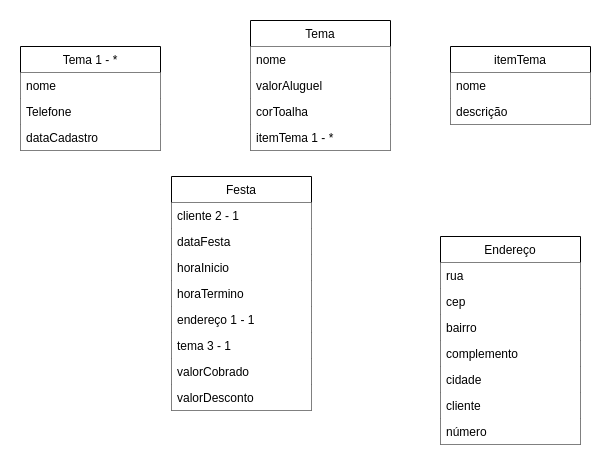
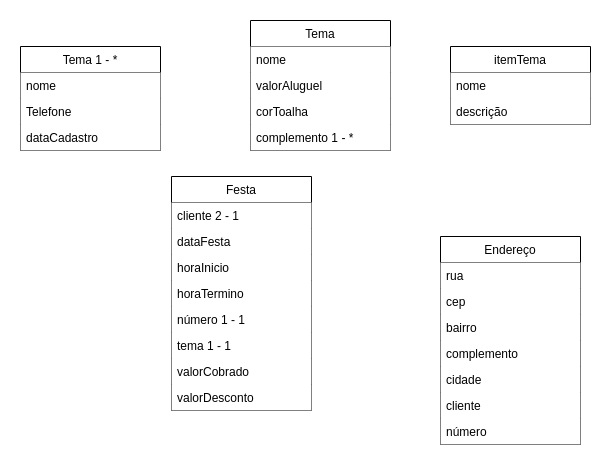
- <mxCell id="18" value="itemTema 1 - *" style="text;strokeColor=none;fillColor=#FFFFFF;align=left;verticalAlign=top;spacingLeft=4;spacingRight=4;overflow=hidden;rotatable=0;points=[[0,0.5],[1,0.5]];portConstraint=eastwest;" parent="14" vertex="1"><mxGeometry y="104" width="140" height="26" as="geometry" /></mxCell>
+ <mxCell id="18" value="complemento 1 - *" style="text;strokeColor=none;fillColor=#FFFFFF;align=left;verticalAlign=top;spacingLeft=4;spacingRight=4;overflow=hidden;rotatable=0;points=[[0,0.5],[1,0.5]];portConstraint=eastwest;" parent="14" vertex="1"><mxGeometry y="104" width="140" height="26" as="geometry" /></mxCell>
- <mxCell id="24" value="endereço 1 - 1" style="text;strokeColor=none;fillColor=#FFFFFF;align=left;verticalAlign=top;spacingLeft=4;spacingRight=4;overflow=hidden;rotatable=0;points=[[0,0.5],[1,0.5]];portConstraint=eastwest;" parent="19" vertex="1"><mxGeometry y="130" width="140" height="26" as="geometry" /></mxCell>
+ <mxCell id="24" value="número 1 - 1" style="text;strokeColor=none;fillColor=#FFFFFF;align=left;verticalAlign=top;spacingLeft=4;spacingRight=4;overflow=hidden;rotatable=0;points=[[0,0.5],[1,0.5]];portConstraint=eastwest;" parent="19" vertex="1"><mxGeometry y="130" width="140" height="26" as="geometry" /></mxCell>
- <mxCell id="25" value="tema 3 - 1" style="text;strokeColor=none;fillColor=#FFFFFF;align=left;verticalAlign=top;spacingLeft=4;spacingRight=4;overflow=hidden;rotatable=0;points=[[0,0.5],[1,0.5]];portConstraint=eastwest;" parent="19" vertex="1"><mxGeometry y="156" width="140" height="26" as="geometry" /></mxCell>
+ <mxCell id="25" value="tema 1 - 1" style="text;strokeColor=none;fillColor=#FFFFFF;align=left;verticalAlign=top;spacingLeft=4;spacingRight=4;overflow=hidden;rotatable=0;points=[[0,0.5],[1,0.5]];portConstraint=eastwest;" parent="19" vertex="1"><mxGeometry y="156" width="140" height="26" as="geometry" /></mxCell>
